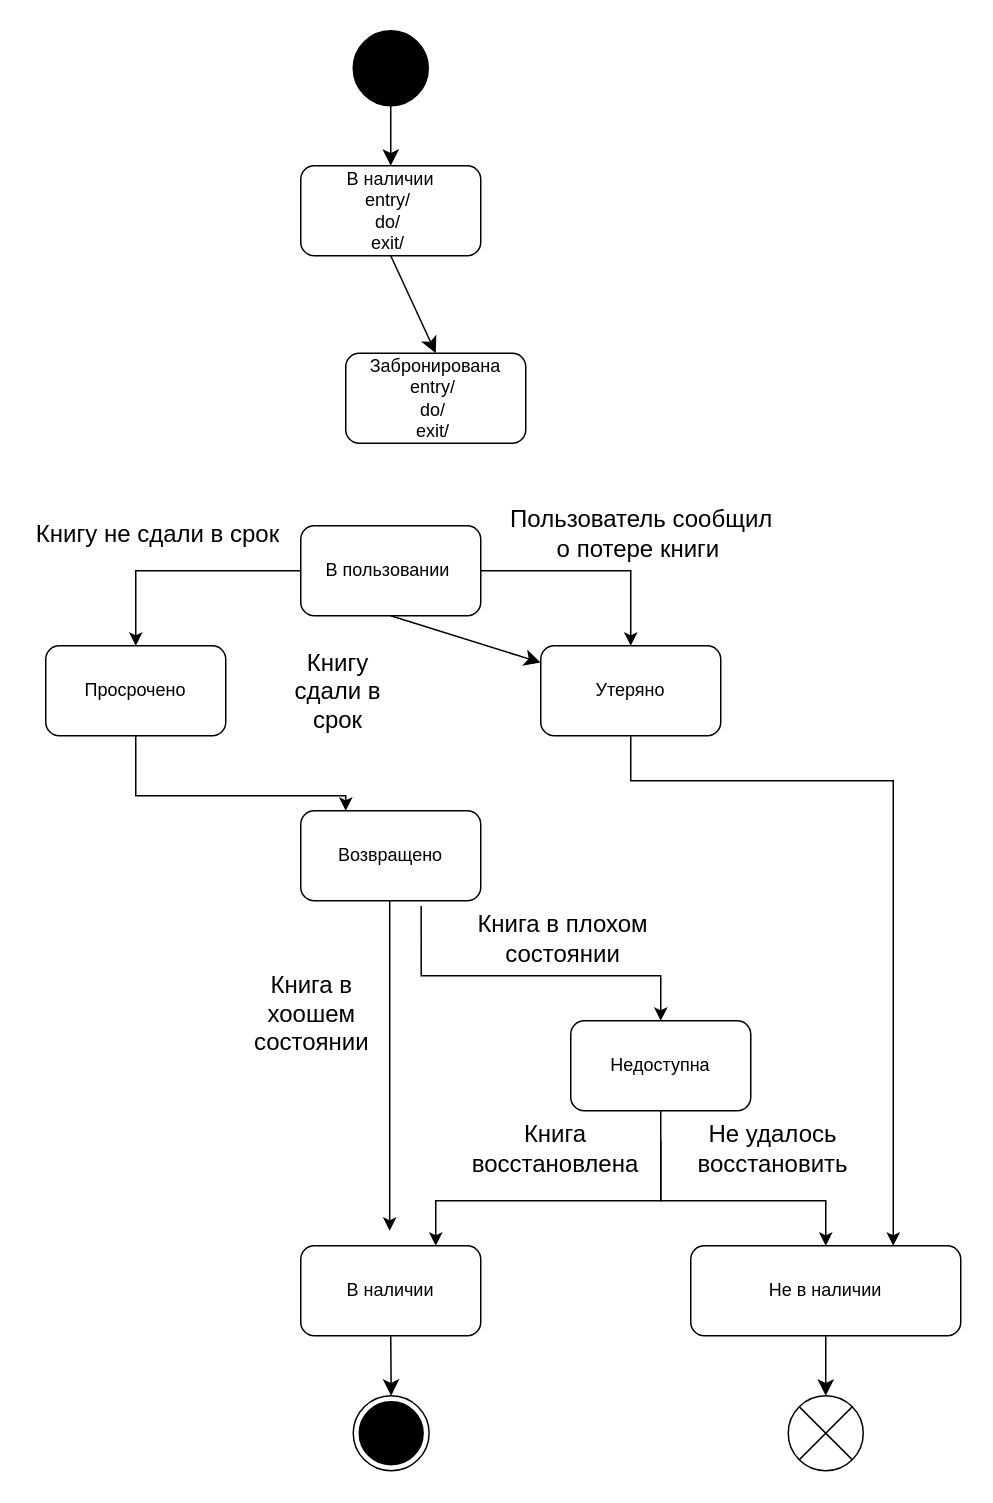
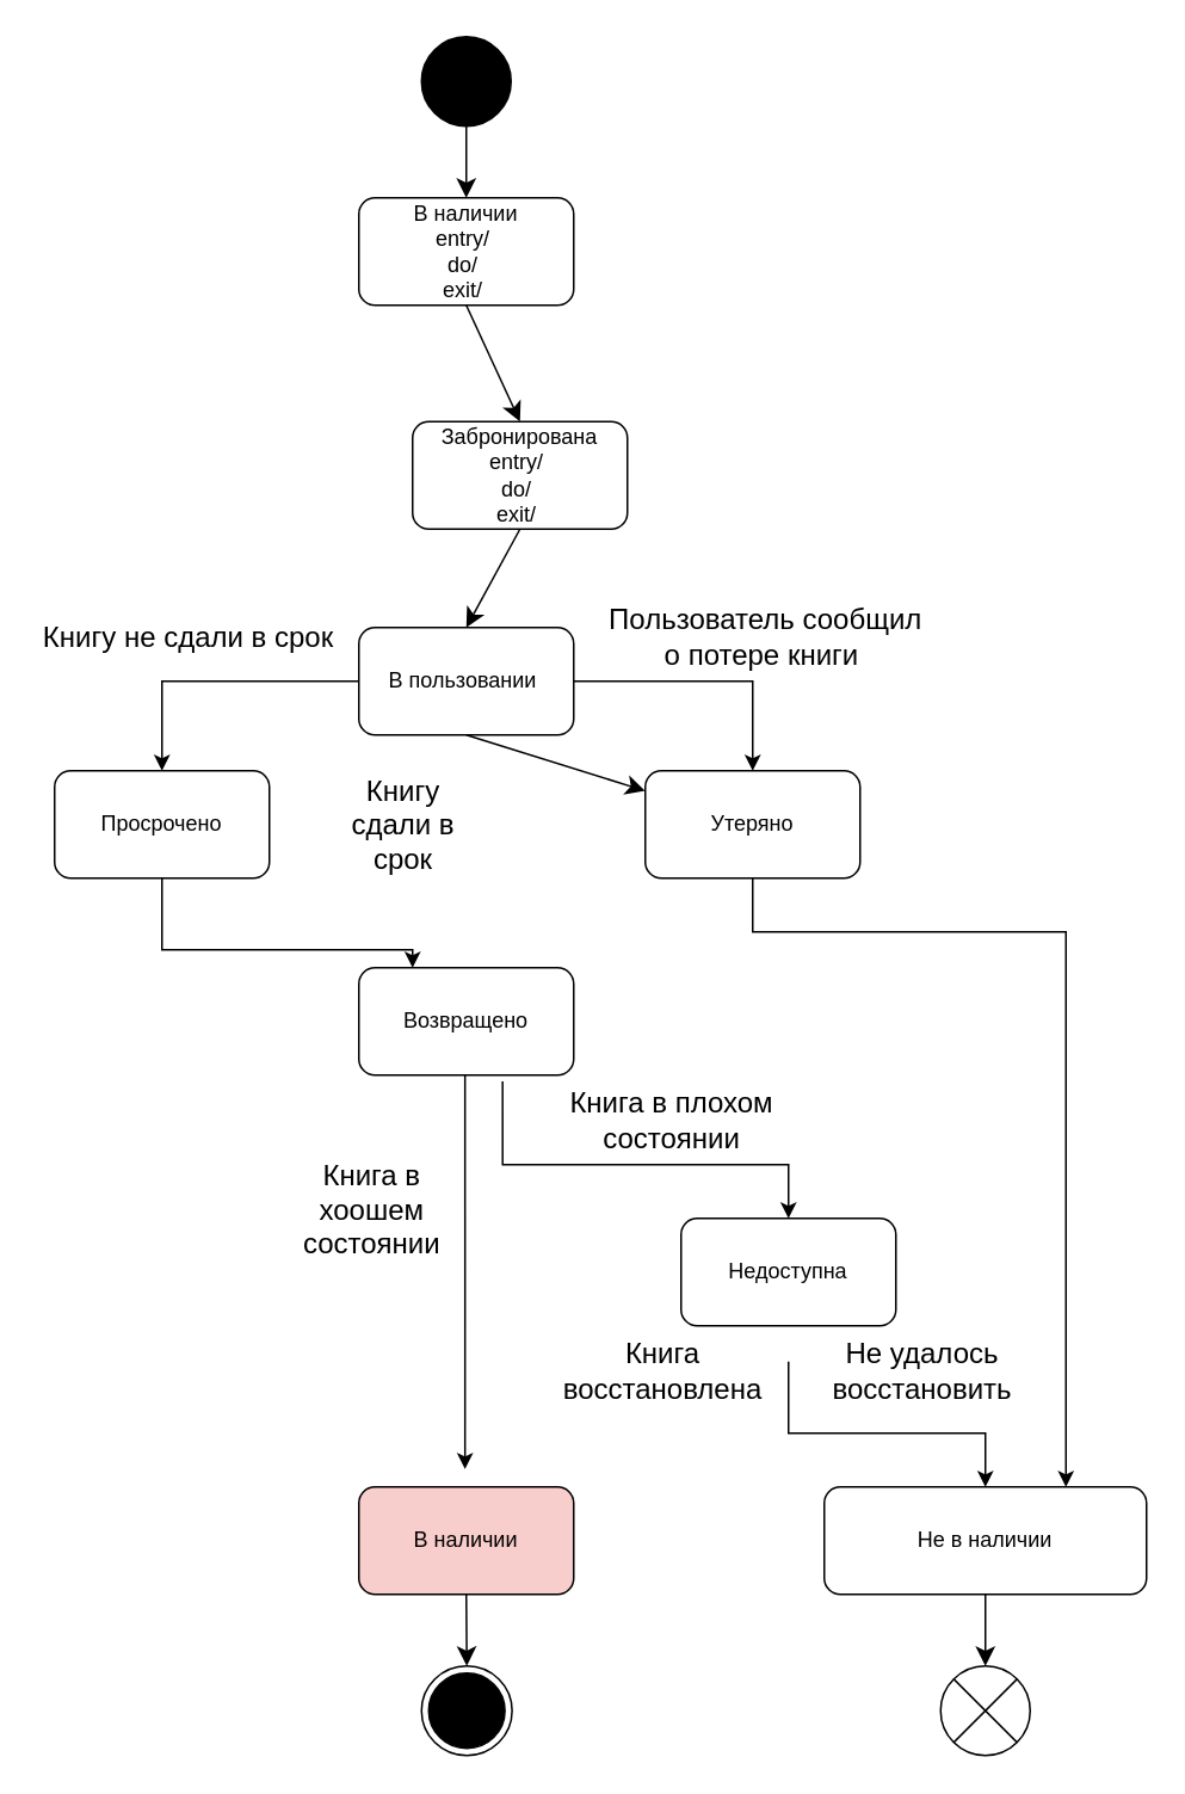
+ <mxCell id="6" style="edgeStyle=none;curved=1;rounded=0;orthogonalLoop=1;jettySize=auto;html=1;exitX=0.5;exitY=1;exitDx=0;exitDy=0;entryX=0.5;entryY=0;entryDx=0;entryDy=0;fontSize=12;startSize=8;endSize=8;" edge="1" parent="1" source="7" target="9"><mxGeometry relative="1" as="geometry" /></mxCell>
- <mxCell id="21" style="edgeStyle=orthogonalEdgeStyle;rounded=0;orthogonalLoop=1;jettySize=auto;html=1;entryX=0.75;entryY=0;entryDx=0;entryDy=0;exitX=0.5;exitY=1;exitDx=0;exitDy=0;" edge="1" parent="1" source="11" target="13"><mxGeometry relative="1" as="geometry"><mxPoint x="560" y="830" as="targetPoint" /><mxPoint x="450" y="770" as="sourcePoint" /><Array as="points"><mxPoint x="440" y="800" /><mxPoint x="290" y="800" /></Array></mxGeometry></mxCell>
- <mxCell id="13" value="&lt;div&gt;В наличии&lt;/div&gt;" style="rounded=1;whiteSpace=wrap;html=1;" vertex="1" parent="1"><mxGeometry x="200" y="830" width="120" height="60" as="geometry" /></mxCell>
+ <mxCell id="13" value="&lt;div&gt;В наличии&lt;/div&gt;" style="rounded=1;whiteSpace=wrap;html=1;fillColor=#f8cecc;" vertex="1" parent="1"><mxGeometry x="200" y="830" width="120" height="60" as="geometry" /></mxCell>
